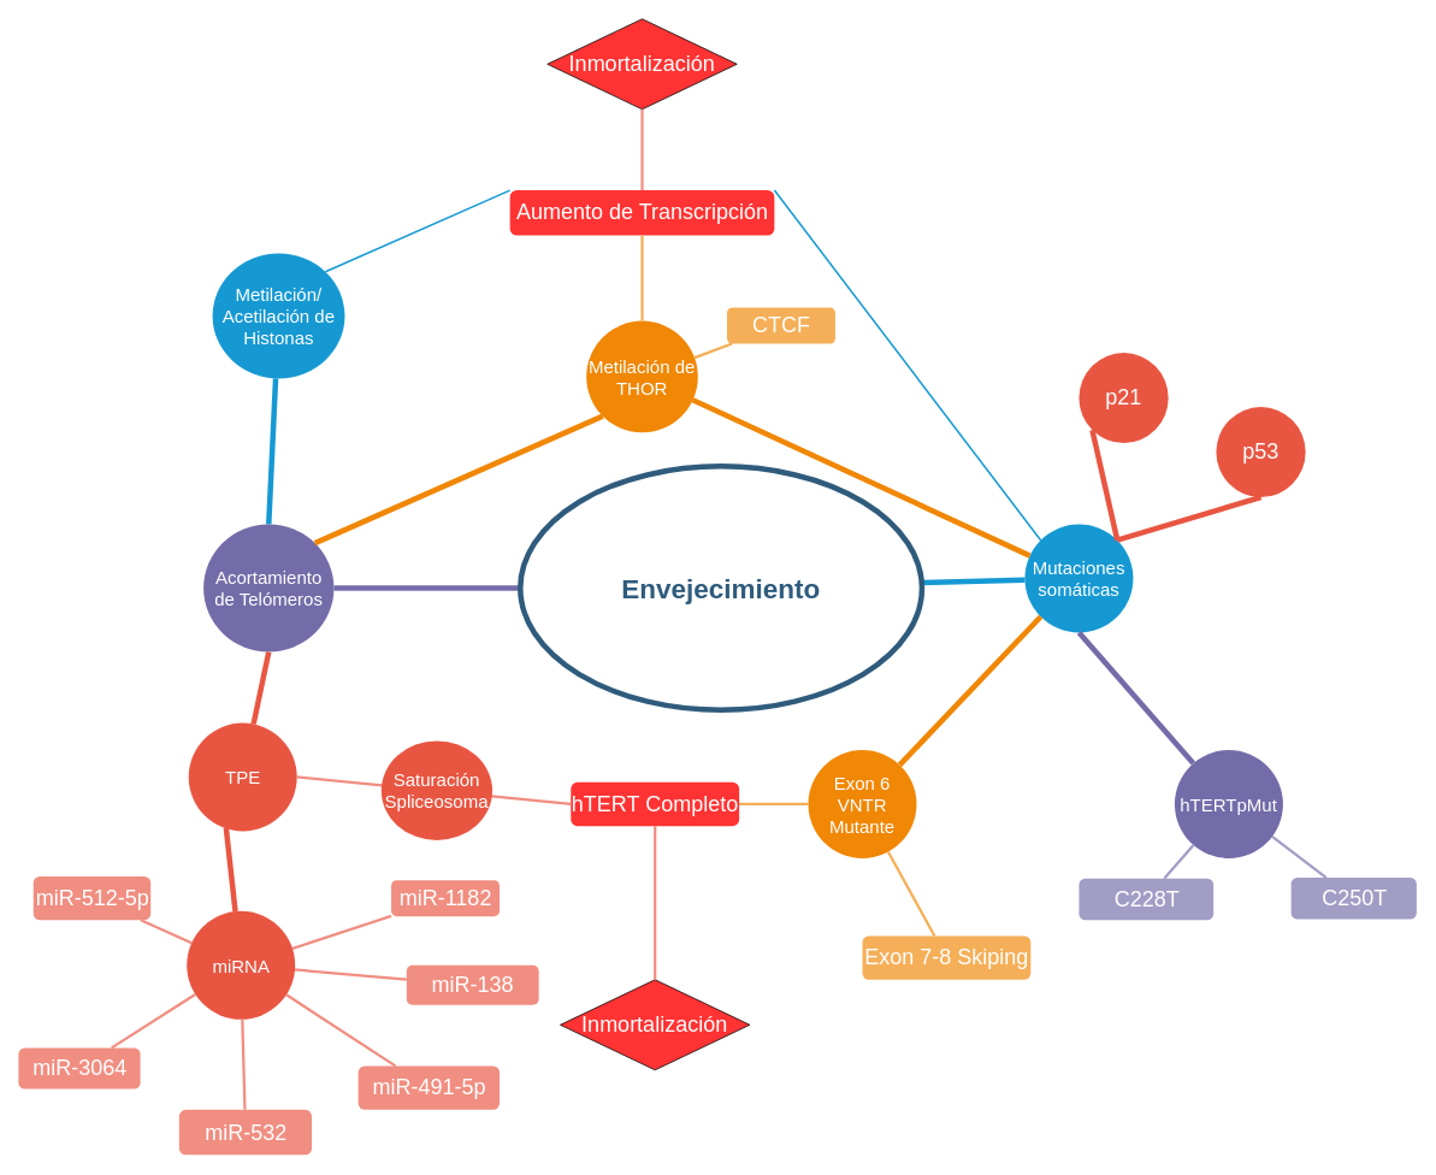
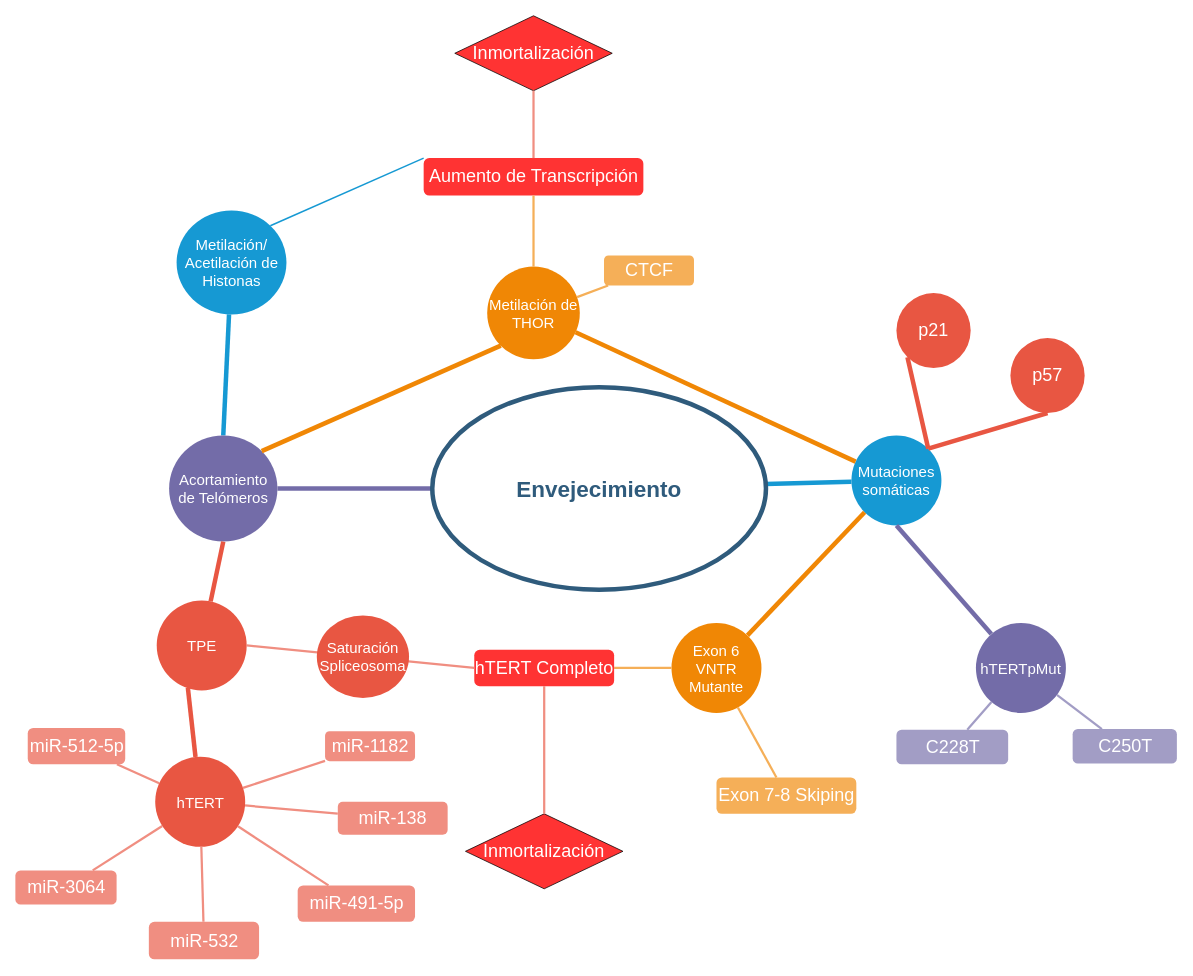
- <mxCell id="53" style="endArrow=none;strokeWidth=2;strokeColor=#1699D3;html=1;exitX=1;exitY=0;exitDx=0;exitDy=0;entryX=0;entryY=0;entryDx=0;entryDy=0;" edge="1" parent="1" source="50" target="4"><mxGeometry relative="1" as="geometry"><mxPoint x="922.574" y="255.075" as="sourcePoint" /><mxPoint x="1141.5" y="190" as="targetPoint" /></mxGeometry></mxCell>
- <mxCell id="43" value="&lt;font style=&quot;font-size: 24px;&quot;&gt;p53&lt;/font&gt;" style="ellipse;whiteSpace=wrap;html=1;shadow=0;fontFamily=Helvetica;fontSize=20;fontColor=#FFFFFF;align=center;strokeWidth=3;fillColor=#E85642;strokeColor=none;" vertex="1" parent="1"><mxGeometry x="1347" y="450" width="99" height="100" as="geometry" /></mxCell>
+ <mxCell id="43" value="&lt;font style=&quot;font-size: 24px;&quot;&gt;p57&lt;/font&gt;" style="ellipse;whiteSpace=wrap;html=1;shadow=0;fontFamily=Helvetica;fontSize=20;fontColor=#FFFFFF;align=center;strokeWidth=3;fillColor=#E85642;strokeColor=none;" vertex="1" parent="1"><mxGeometry x="1347" y="450" width="99" height="100" as="geometry" /></mxCell>
- <mxCell id="7" value="miRNA" style="ellipse;whiteSpace=wrap;html=1;shadow=0;fontFamily=Helvetica;fontSize=20;fontColor=#FFFFFF;align=center;strokeWidth=3;fillColor=#E85642;strokeColor=none;" vertex="1" parent="1"><mxGeometry x="206.5" y="1008.5" width="120" height="120" as="geometry" /></mxCell>
+ <mxCell id="7" value="hTERT" style="ellipse;whiteSpace=wrap;html=1;shadow=0;fontFamily=Helvetica;fontSize=20;fontColor=#FFFFFF;align=center;strokeWidth=3;fillColor=#E85642;strokeColor=none;" vertex="1" parent="1"><mxGeometry x="206.5" y="1008.5" width="120" height="120" as="geometry" /></mxCell>
